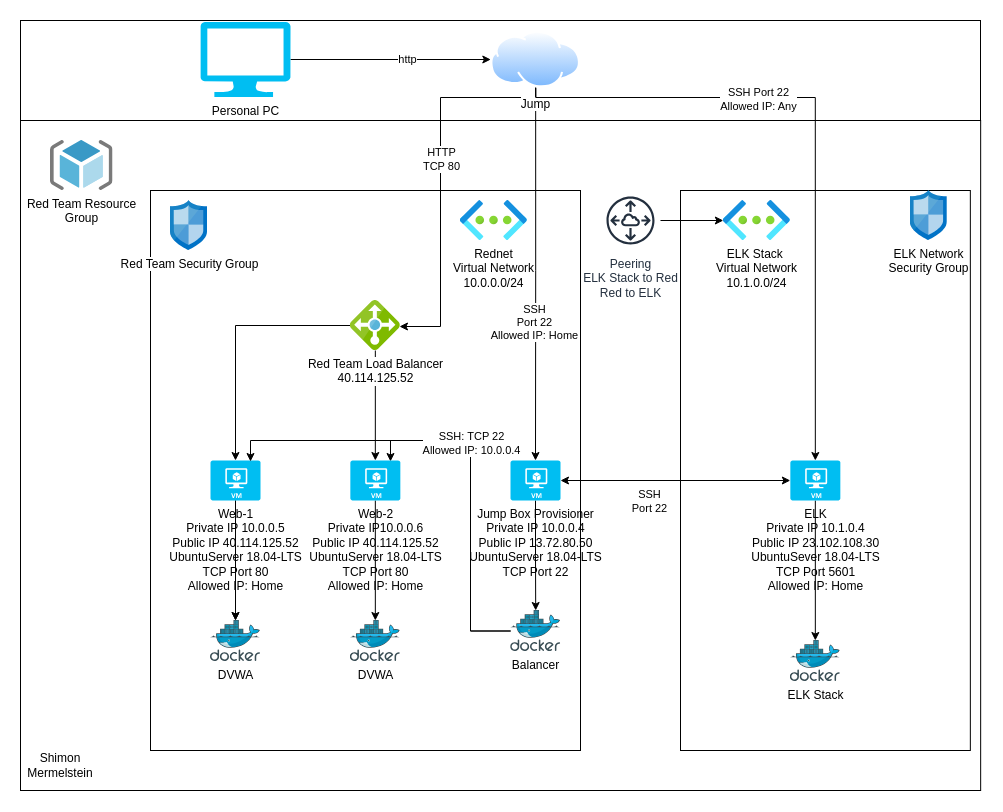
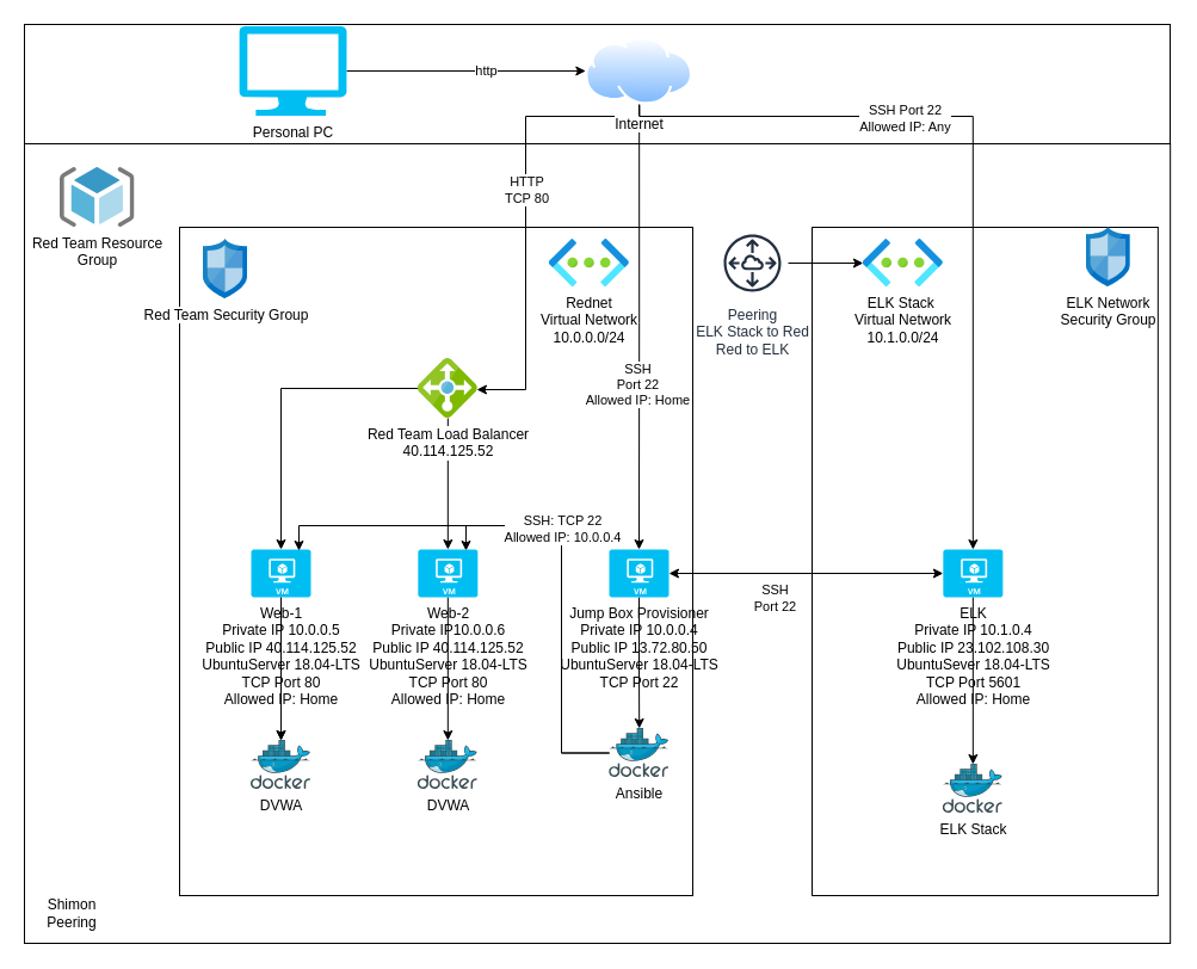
- <mxCell id="13" value="Jump" style="aspect=fixed;perimeter=ellipsePerimeter;html=1;align=center;shadow=0;dashed=0;spacingTop=3;image;image=img/lib/active_directory/internet_cloud.svg;" vertex="1" parent="1"><mxGeometry x="490.32" y="30.75" width="89.68" height="56.5" as="geometry" /></mxCell>
+ <mxCell id="13" value="Internet" style="aspect=fixed;perimeter=ellipsePerimeter;html=1;align=center;shadow=0;dashed=0;spacingTop=3;image;image=img/lib/active_directory/internet_cloud.svg;" vertex="1" parent="1"><mxGeometry x="490.32" y="30.75" width="89.68" height="56.5" as="geometry" /></mxCell>
- <mxCell id="29" value="Balancer" style="sketch=0;aspect=fixed;html=1;points=[];align=center;image;fontSize=12;image=img/lib/mscae/Docker.svg;" vertex="1" parent="1"><mxGeometry x="510.16" y="610" width="50" height="41" as="geometry" /></mxCell>
+ <mxCell id="29" value="Ansible" style="sketch=0;aspect=fixed;html=1;points=[];align=center;image;fontSize=12;image=img/lib/mscae/Docker.svg;" vertex="1" parent="1"><mxGeometry x="510.16" y="610" width="50" height="41" as="geometry" /></mxCell>
- <mxCell id="45" value="Shimon Mermelstein" style="text;html=1;strokeColor=none;fillColor=none;align=center;verticalAlign=middle;whiteSpace=wrap;rounded=0;" vertex="1" parent="1"><mxGeometry x="30" y="750" width="60" height="30" as="geometry" /></mxCell>
+ <mxCell id="45" value="Shimon Peering" style="text;html=1;strokeColor=none;fillColor=none;align=center;verticalAlign=middle;whiteSpace=wrap;rounded=0;" vertex="1" parent="1"><mxGeometry x="30" y="750" width="60" height="30" as="geometry" /></mxCell>
